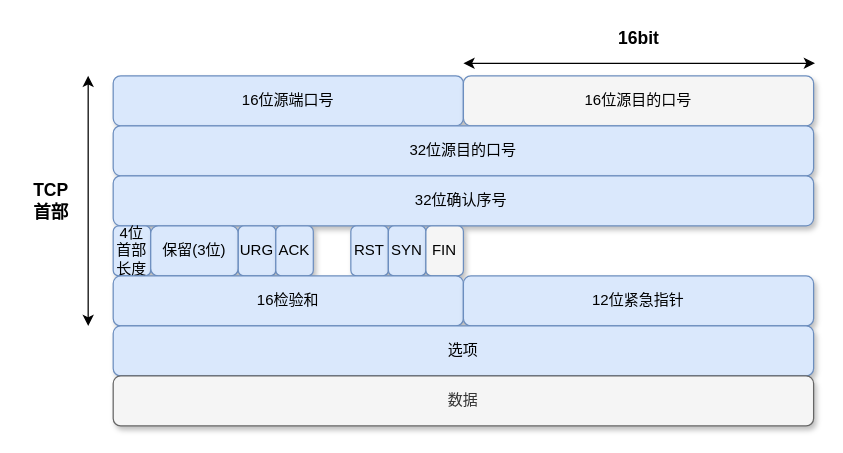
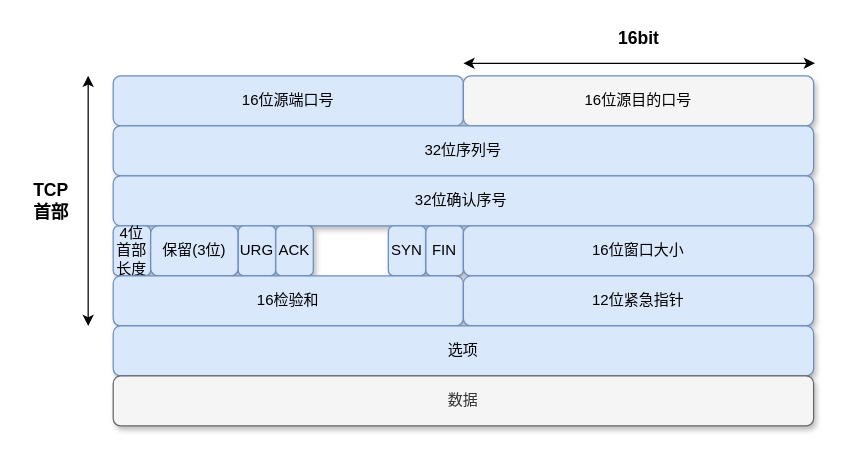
- <mxCell id="8" value="32位源目的口号" style="rounded=1;whiteSpace=wrap;html=1;fillColor=#dae8fc;strokeColor=#6c8ebf;glass=0;shadow=1;" vertex="1" parent="1"><mxGeometry x="90" y="100" width="560" height="40" as="geometry" /></mxCell>
+ <mxCell id="8" value="32位序列号" style="rounded=1;whiteSpace=wrap;html=1;fillColor=#dae8fc;strokeColor=#6c8ebf;glass=0;shadow=1;" vertex="1" parent="1"><mxGeometry x="90" y="100" width="560" height="40" as="geometry" /></mxCell>
- <mxCell id="14" value="RST" style="rounded=1;whiteSpace=wrap;html=1;fillColor=#dae8fc;strokeColor=#6c8ebf;glass=0;shadow=1;" vertex="1" parent="1"><mxGeometry x="280" y="180" width="30" height="40" as="geometry" /></mxCell>
- <mxCell id="16" value="FIN" style="rounded=1;whiteSpace=wrap;html=1;fillColor=#f5f5f5;strokeColor=#6c8ebf;glass=0;shadow=1;" vertex="1" parent="1"><mxGeometry x="340" y="180" width="30" height="40" as="geometry" /></mxCell>
+ <mxCell id="16" value="FIN" style="rounded=1;whiteSpace=wrap;html=1;fillColor=#dae8fc;strokeColor=#6c8ebf;glass=0;shadow=1;" vertex="1" parent="1"><mxGeometry x="340" y="180" width="30" height="40" as="geometry" /></mxCell>
+ <mxCell id="17" value="16位窗口大小" style="rounded=1;whiteSpace=wrap;html=1;fillColor=#dae8fc;strokeColor=#6c8ebf;glass=0;shadow=1;" vertex="1" parent="1"><mxGeometry x="370" y="180" width="280" height="40" as="geometry" /></mxCell>
